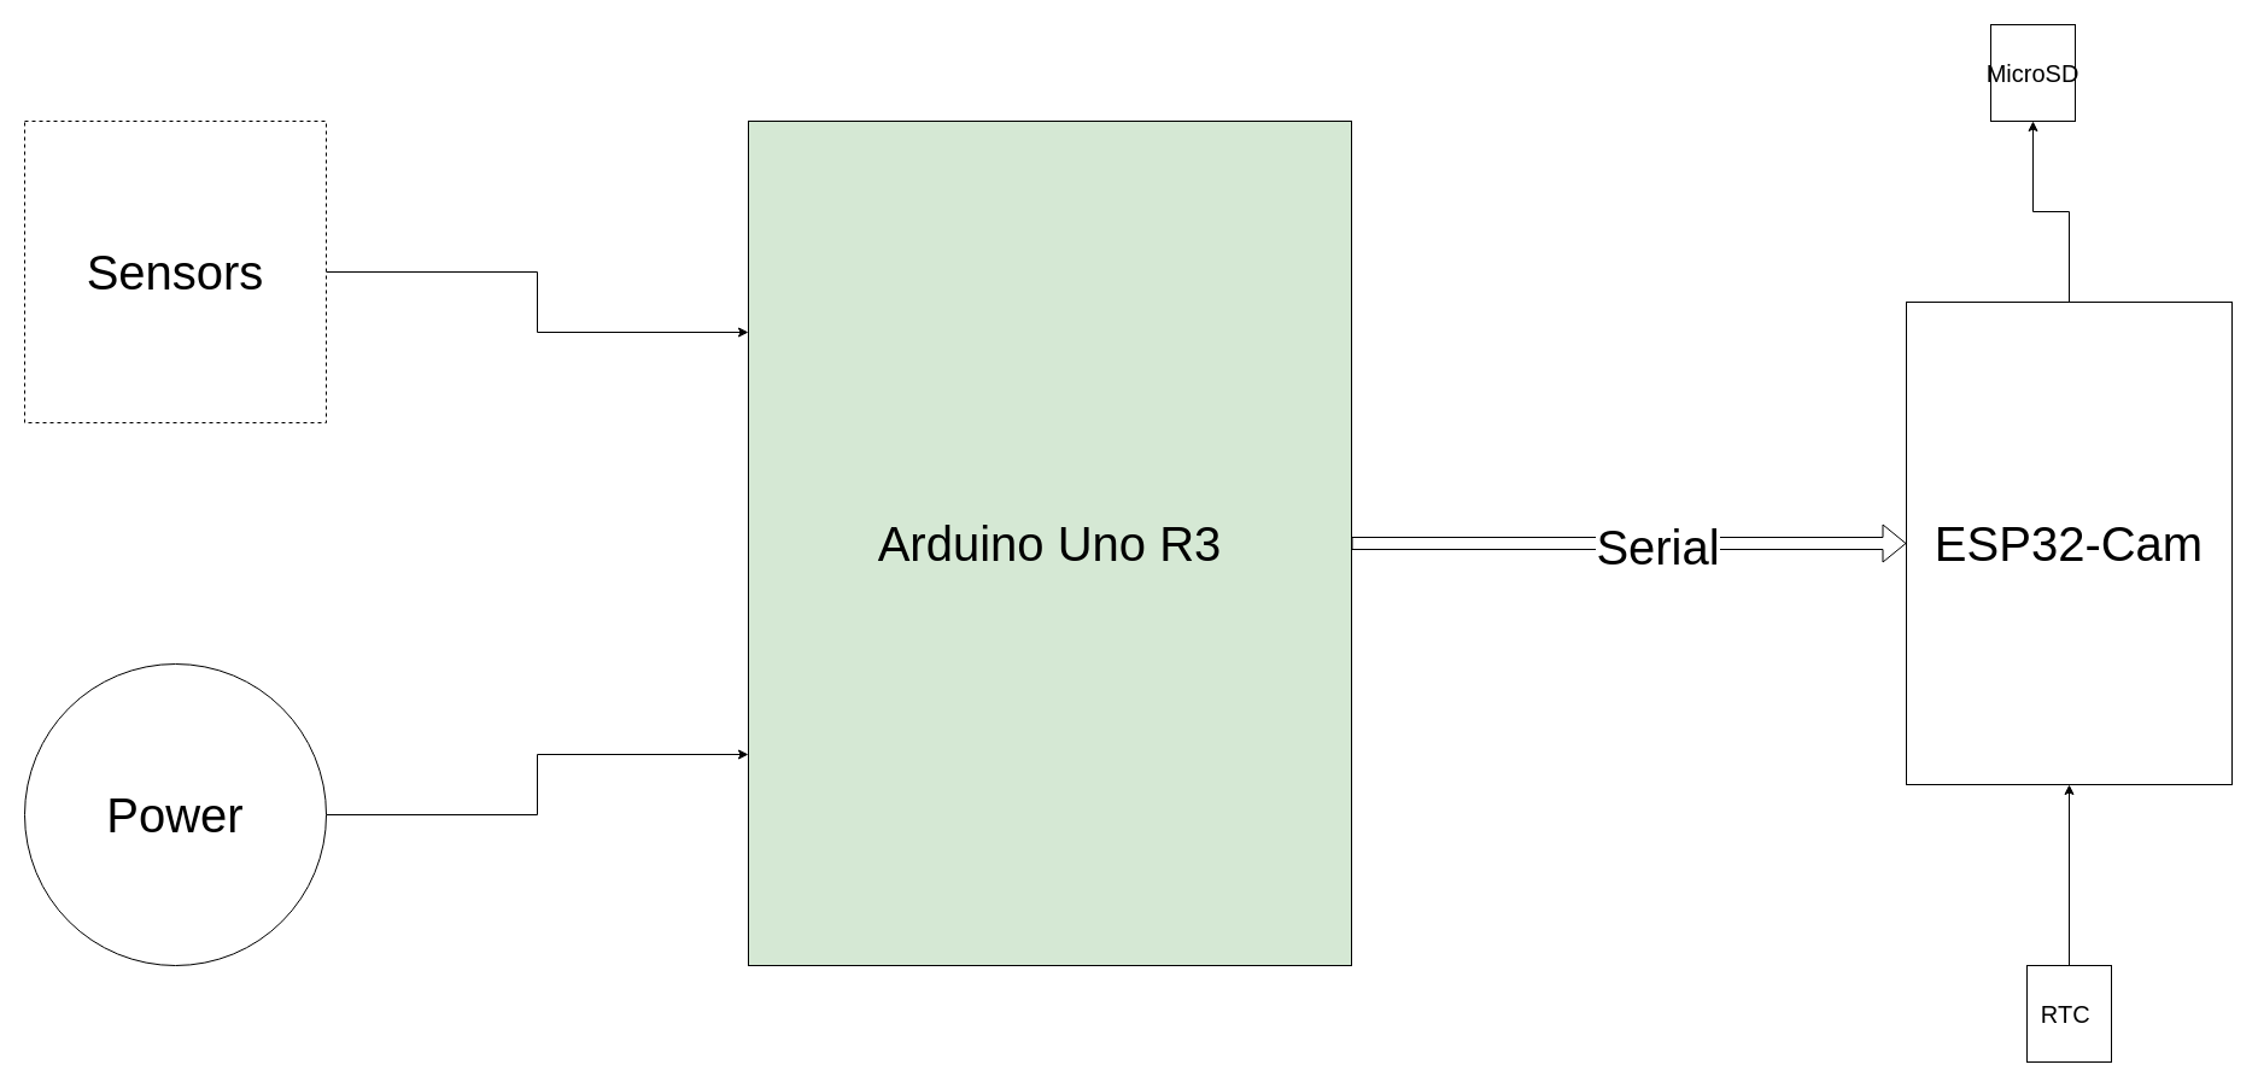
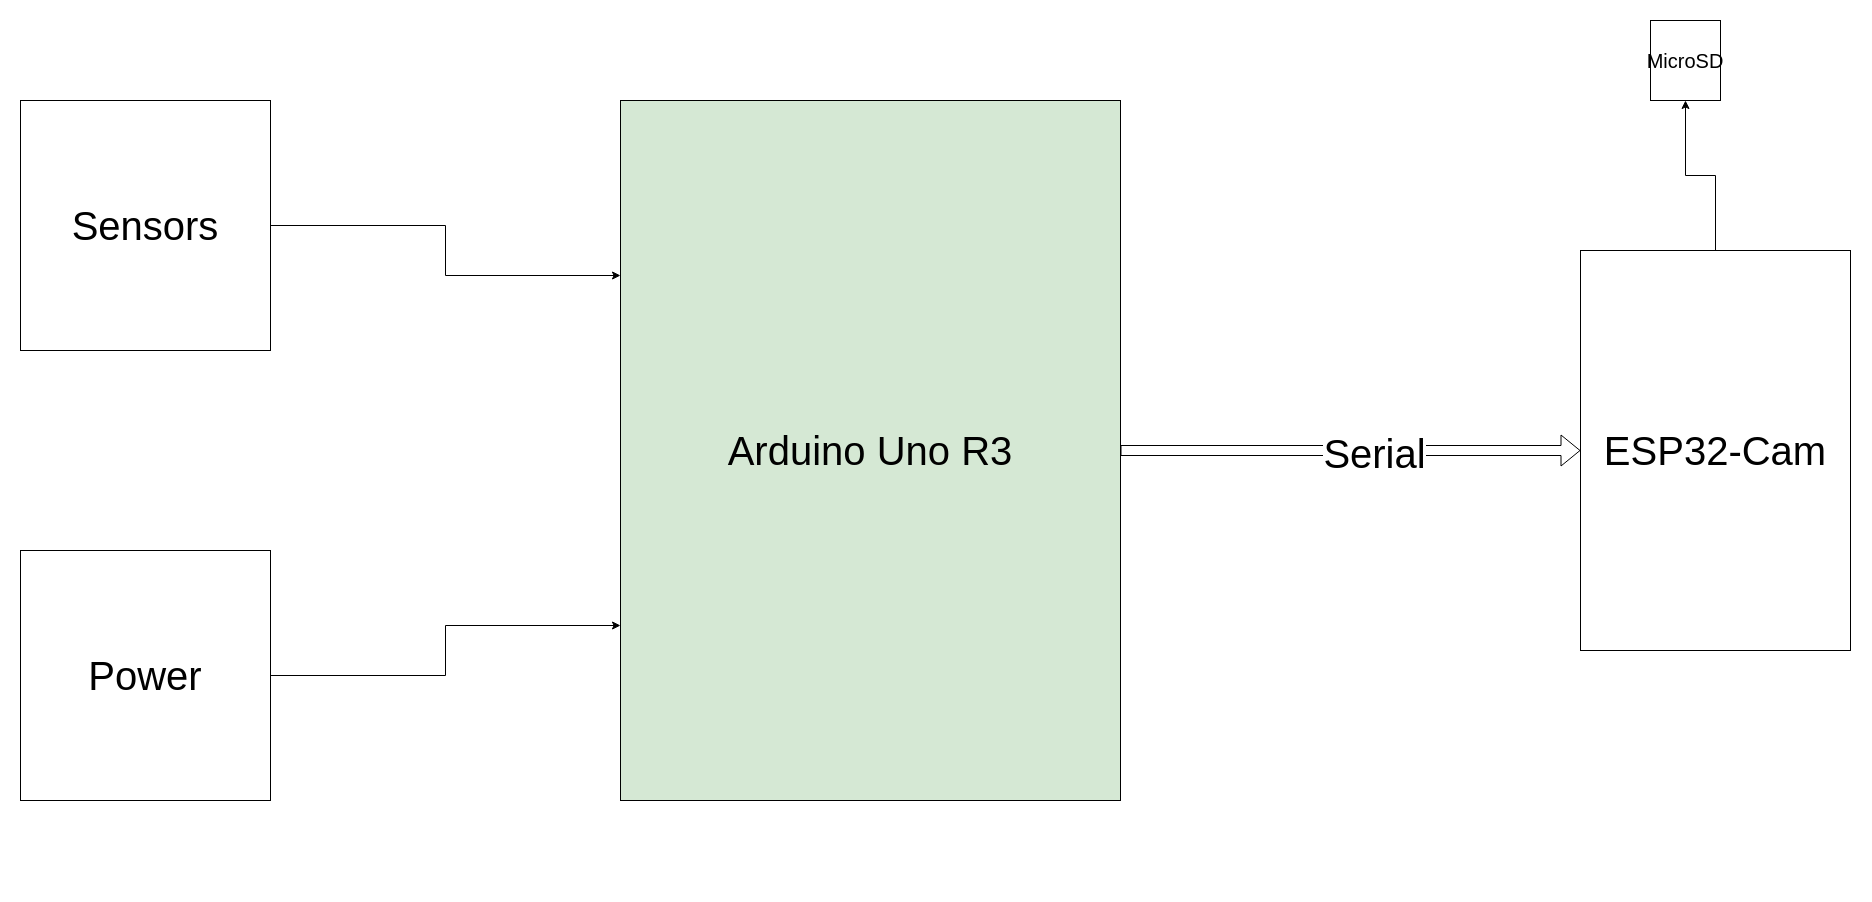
- <mxCell id="6" value="&lt;font style=&quot;font-size: 40px;&quot;&gt;Sensors&lt;/font&gt;" style="rounded=0;whiteSpace=wrap;html=1;dashed=1;" vertex="1" parent="1"><mxGeometry x="20" y="100" width="250" height="250" as="geometry" /></mxCell>
+ <mxCell id="6" value="&lt;font style=&quot;font-size: 40px;&quot;&gt;Sensors&lt;/font&gt;" style="rounded=0;whiteSpace=wrap;html=1;" vertex="1" parent="1"><mxGeometry x="20" y="100" width="250" height="250" as="geometry" /></mxCell>
- <mxCell id="11" value="&lt;font style=&quot;font-size: 40px;&quot;&gt;Power&lt;/font&gt;" style="ellipse;whiteSpace=wrap;html=1;" vertex="1" parent="1"><mxGeometry x="20" y="550" width="250" height="250" as="geometry" /></mxCell>
+ <mxCell id="11" value="&lt;font style=&quot;font-size: 40px;&quot;&gt;Power&lt;/font&gt;" style="rounded=0;whiteSpace=wrap;html=1;" vertex="1" parent="1"><mxGeometry x="20" y="550" width="250" height="250" as="geometry" /></mxCell>
- <mxCell id="12" style="edgeStyle=orthogonalEdgeStyle;rounded=0;orthogonalLoop=1;jettySize=auto;html=1;exitX=0.5;exitY=0;exitDx=0;exitDy=0;entryX=0.5;entryY=1;entryDx=0;entryDy=0;" edge="1" parent="1" source="13" target="4"><mxGeometry relative="1" as="geometry" /></mxCell>
- <mxCell id="13" value="&lt;font style=&quot;font-size: 20px;&quot;&gt;RTC&amp;nbsp;&lt;/font&gt;" style="rounded=0;whiteSpace=wrap;html=1;" vertex="1" parent="1"><mxGeometry x="1680" y="800" width="70" height="80" as="geometry" /></mxCell>
